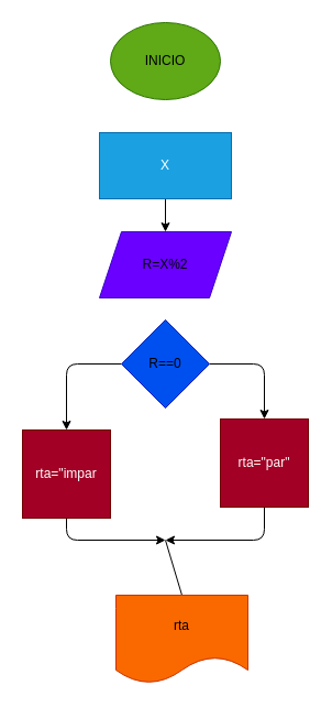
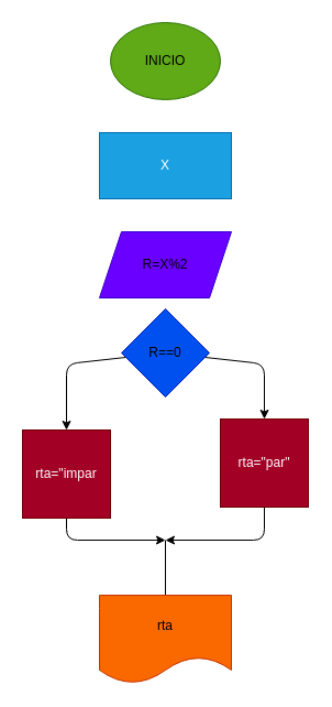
- <mxCell id="13" style="edgeStyle=none;html=1;entryX=0.5;entryY=0;entryDx=0;entryDy=0;fontColor=#000000;" edge="1" parent="1" source="14" target="3"><mxGeometry relative="1" as="geometry" /></mxCell>
- <mxCell id="6" value="&lt;font color=&quot;#000000&quot;&gt;R==0&lt;/font&gt;" style="rhombus;whiteSpace=wrap;html=1;fillColor=#0050ef;strokeColor=#001DBC;fontColor=#ffffff;" vertex="1" parent="1"><mxGeometry x="110" y="290" width="80" height="80" as="geometry" /></mxCell>
+ <mxCell id="6" value="&lt;font color=&quot;#000000&quot;&gt;R==0&lt;/font&gt;" style="rhombus;whiteSpace=wrap;html=1;fillColor=#0050ef;strokeColor=#001DBC;fontColor=#ffffff;" vertex="1" parent="1"><mxGeometry x="110" y="280" width="80" height="80" as="geometry" /></mxCell>
- <mxCell id="12" value="rta" style="shape=document;whiteSpace=wrap;html=1;boundedLbl=1;fontColor=#000000;fillColor=#fa6800;strokeColor=#C73500;" vertex="1" parent="1"><mxGeometry x="105" y="540" width="120" height="80" as="geometry" /></mxCell>
+ <mxCell id="12" value="rta" style="shape=document;whiteSpace=wrap;html=1;boundedLbl=1;fontColor=#000000;fillColor=#fa6800;strokeColor=#C73500;" vertex="1" parent="1"><mxGeometry x="90" y="540" width="120" height="80" as="geometry" /></mxCell>
